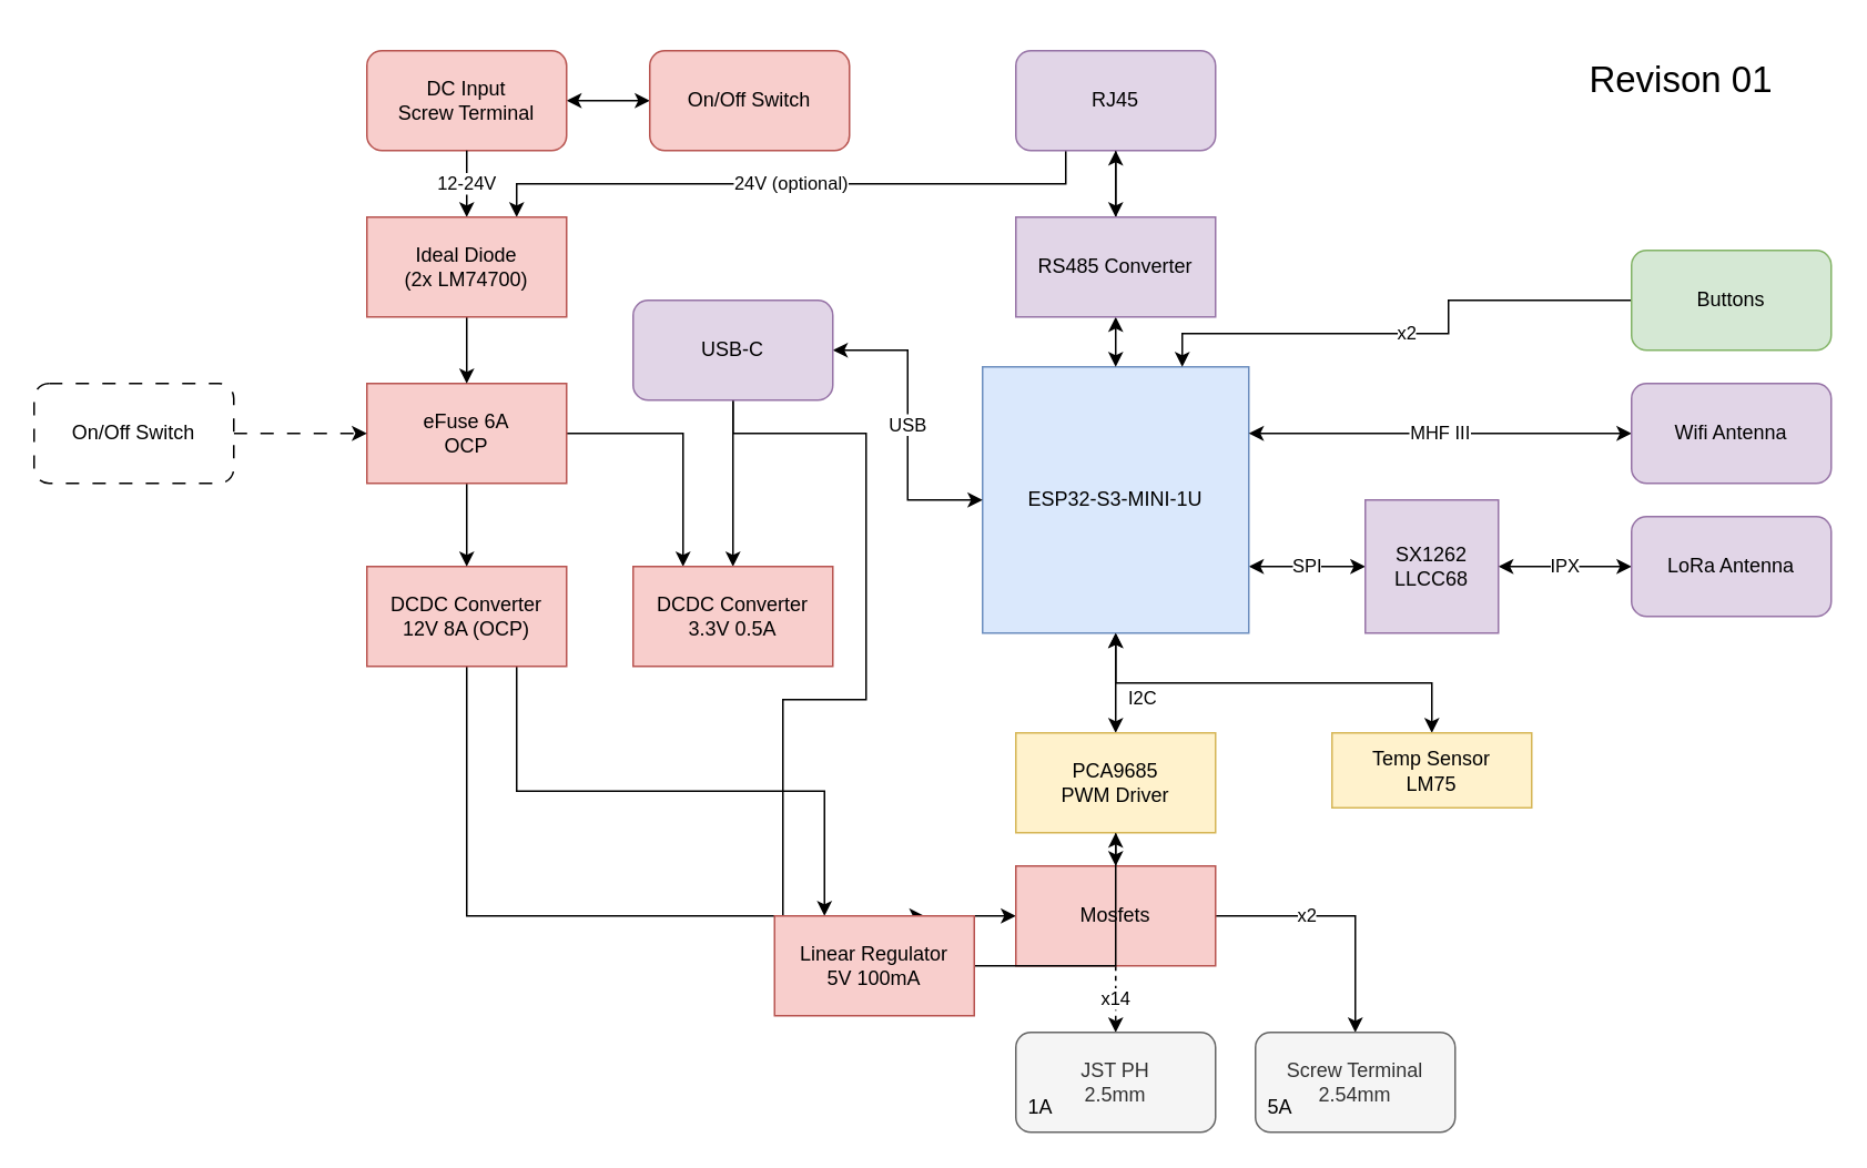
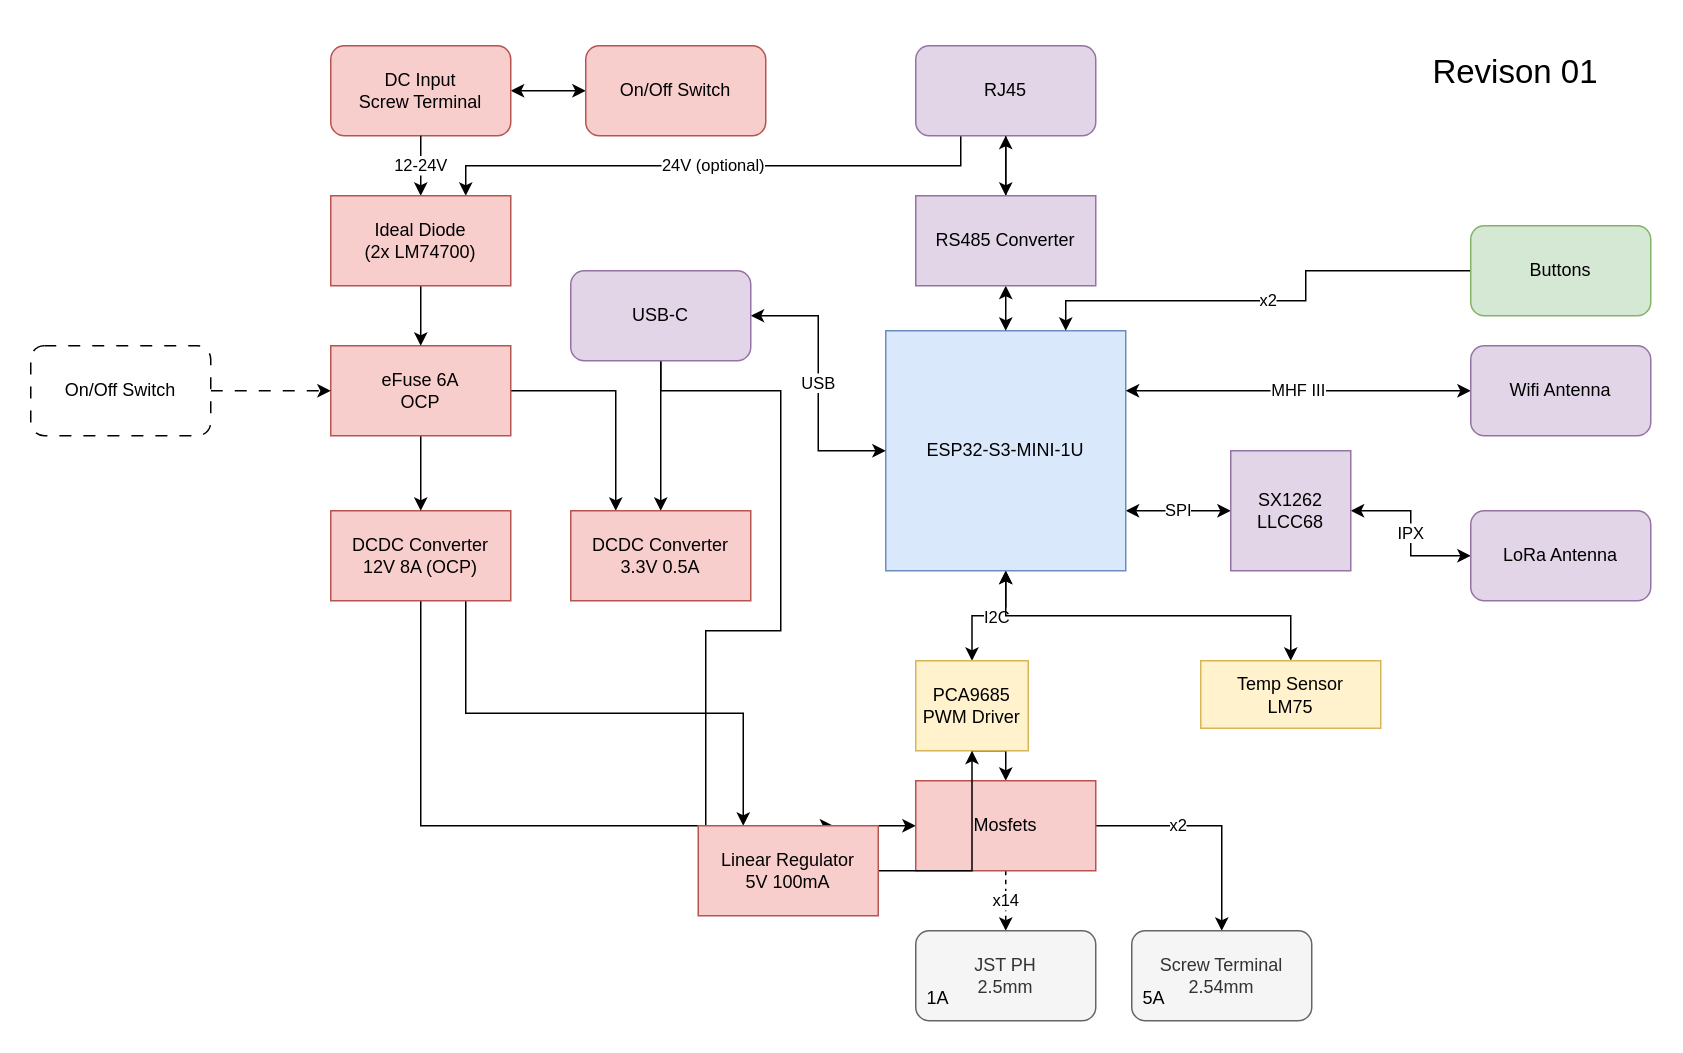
- <mxCell id="29" value="LoRa Antenna" style="rounded=1;whiteSpace=wrap;html=1;fillColor=#e1d5e7;strokeColor=#9673a6;" parent="1" vertex="1"><mxGeometry x="980" y="310" width="120" height="60" as="geometry" /></mxCell>
+ <mxCell id="29" value="LoRa Antenna" style="rounded=1;whiteSpace=wrap;html=1;fillColor=#e1d5e7;strokeColor=#9673a6;" parent="1" vertex="1"><mxGeometry x="980" y="340" width="120" height="60" as="geometry" /></mxCell>
- <mxCell id="23" value="PCA9685&lt;br&gt;&lt;div&gt;PWM Driver&lt;/div&gt;" style="rounded=0;whiteSpace=wrap;html=1;fillColor=#fff2cc;strokeColor=#d6b656;" parent="1" vertex="1"><mxGeometry x="610" y="440" width="120" height="60" as="geometry" /></mxCell>
+ <mxCell id="23" value="PCA9685&lt;br&gt;&lt;div&gt;PWM Driver&lt;/div&gt;" style="rounded=0;whiteSpace=wrap;html=1;fillColor=#fff2cc;strokeColor=#d6b656;" parent="1" vertex="1"><mxGeometry x="610" y="440" width="75" height="60" as="geometry" /></mxCell>
